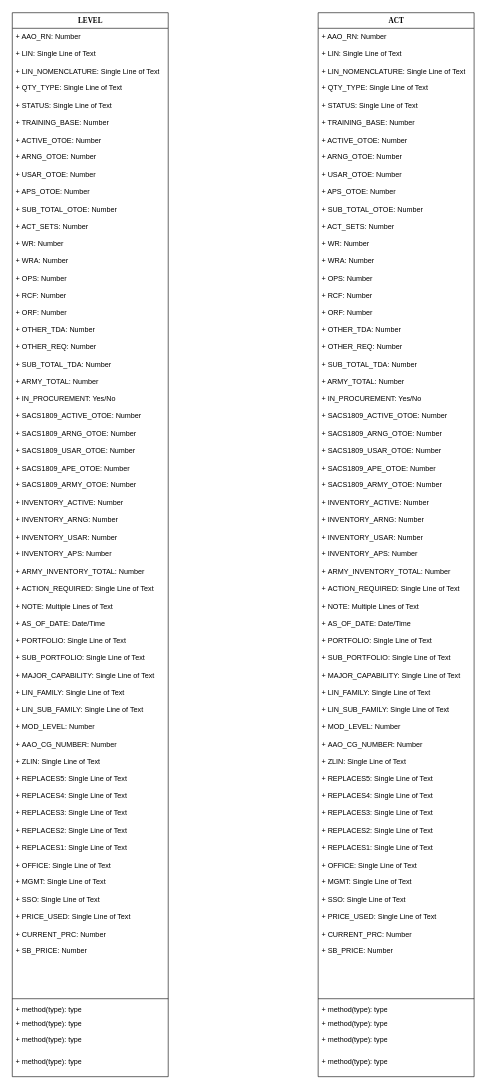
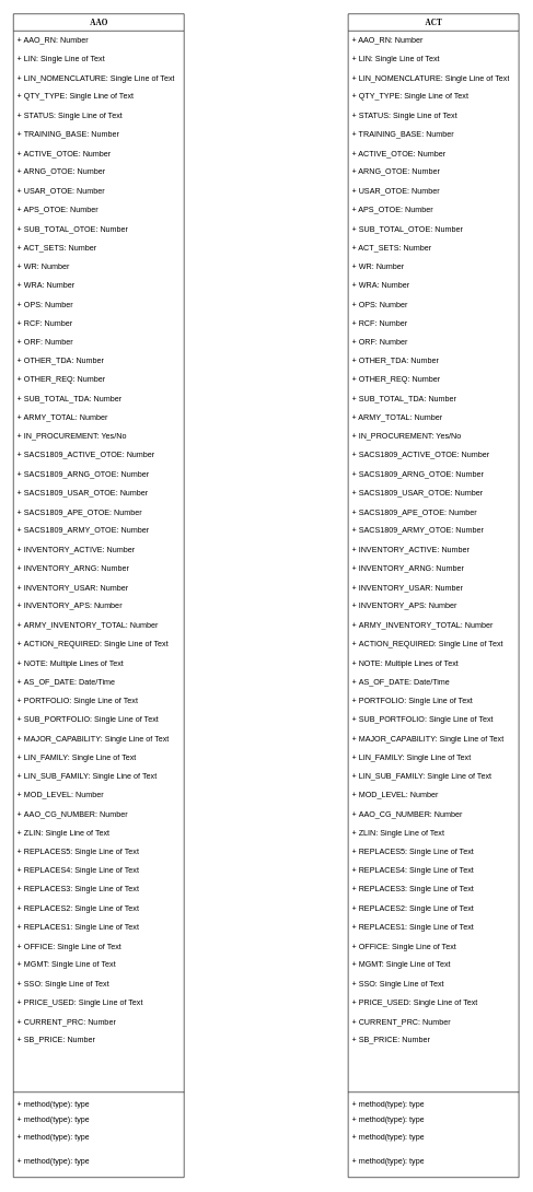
- <mxCell id="2" value="LEVEL" style="swimlane;html=1;fontStyle=1;align=center;verticalAlign=top;childLayout=stackLayout;horizontal=1;startSize=26;horizontalStack=0;resizeParent=1;resizeLast=0;collapsible=1;marginBottom=0;swimlaneFillColor=#ffffff;rounded=0;shadow=0;comic=0;labelBackgroundColor=none;strokeColor=#000000;strokeWidth=1;fillColor=none;fontFamily=Verdana;fontSize=12;fontColor=#000000;" parent="1" vertex="1"><mxGeometry x="20" y="20" width="260" height="1774" as="geometry" /></mxCell>
+ <mxCell id="2" value="AAO" style="swimlane;html=1;fontStyle=1;align=center;verticalAlign=top;childLayout=stackLayout;horizontal=1;startSize=26;horizontalStack=0;resizeParent=1;resizeLast=0;collapsible=1;marginBottom=0;swimlaneFillColor=#ffffff;rounded=0;shadow=0;comic=0;labelBackgroundColor=none;strokeColor=#000000;strokeWidth=1;fillColor=none;fontFamily=Verdana;fontSize=12;fontColor=#000000;" parent="1" vertex="1"><mxGeometry x="20" y="20" width="260" height="1774" as="geometry" /></mxCell>
